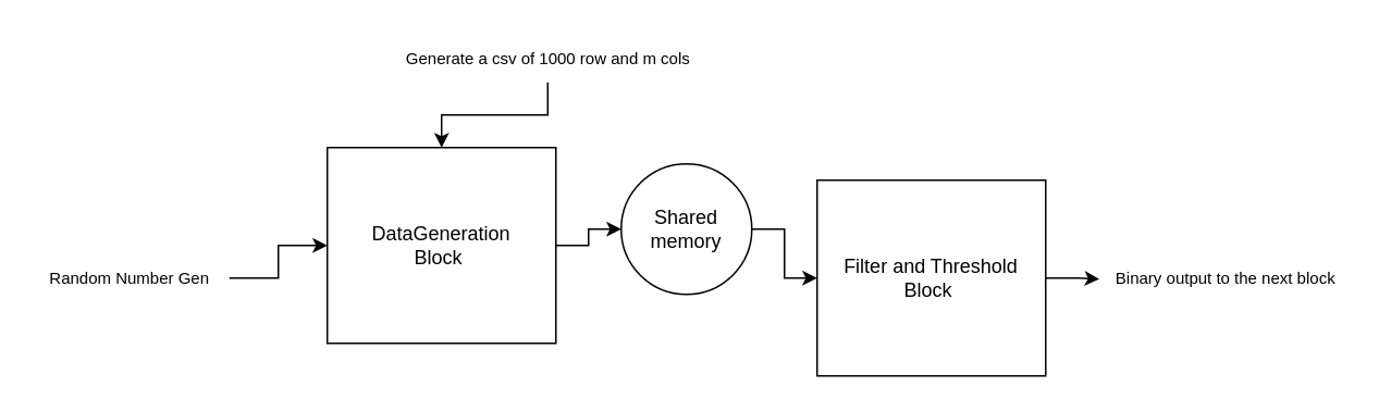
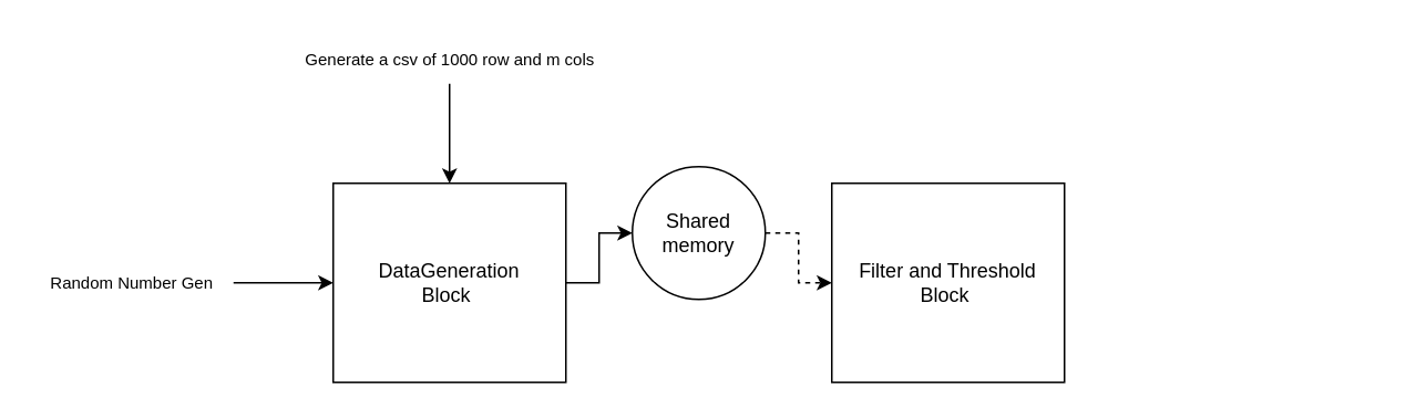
- <mxCell id="8" value="&lt;font style=&quot;font-size: 10px;&quot;&gt;Generate a csv of 1000 row and m cols&lt;/font&gt;" style="text;html=1;align=center;verticalAlign=middle;resizable=0;points=[];autosize=1;strokeColor=none;fillColor=none;" vertex="1" parent="1"><mxGeometry x="235" y="20" width="200" height="30" as="geometry" /></mxCell>
+ <mxCell id="8" value="&lt;font style=&quot;font-size: 10px;&quot;&gt;Generate a csv of 1000 row and m cols&lt;/font&gt;" style="text;html=1;align=center;verticalAlign=middle;resizable=0;points=[];autosize=1;strokeColor=none;fillColor=none;" vertex="1" parent="1"><mxGeometry x="170" y="20" width="200" height="30" as="geometry" /></mxCell>
- <mxCell id="3" value="DataGeneration&lt;div&gt;Block&amp;nbsp;&lt;/div&gt;" style="rounded=0;whiteSpace=wrap;html=1;" vertex="1" parent="1"><mxGeometry x="200" y="90" width="140" height="120" as="geometry" /></mxCell>
+ <mxCell id="3" value="DataGeneration&lt;div&gt;Block&amp;nbsp;&lt;/div&gt;" style="rounded=0;whiteSpace=wrap;html=1;" vertex="1" parent="1"><mxGeometry x="200" y="110" width="140" height="120" as="geometry" /></mxCell>
- <mxCell id="5" style="edgeStyle=orthogonalEdgeStyle;rounded=0;orthogonalLoop=1;jettySize=auto;html=1;exitX=1;exitY=0.5;exitDx=0;exitDy=0;entryX=0;entryY=0.5;entryDx=0;entryDy=0;" edge="1" parent="1" source="6" target="4"><mxGeometry relative="1" as="geometry" /></mxCell>
+ <mxCell id="5" style="edgeStyle=orthogonalEdgeStyle;rounded=0;orthogonalLoop=1;jettySize=auto;html=1;exitX=1;exitY=0.5;exitDx=0;exitDy=0;entryX=0;entryY=0.5;entryDx=0;entryDy=0;dashed=1;" edge="1" parent="1" source="6" target="4"><mxGeometry relative="1" as="geometry" /></mxCell>
- <mxCell id="12" style="edgeStyle=orthogonalEdgeStyle;rounded=0;orthogonalLoop=1;jettySize=auto;html=1;entryX=0.018;entryY=0.522;entryDx=0;entryDy=0;entryPerimeter=0;" edge="1" parent="1" source="4" target="11"><mxGeometry relative="1" as="geometry" /></mxCell>
- <mxCell id="11" value="&lt;font style=&quot;font-size: 10px;&quot;&gt;Binary output to the next block&lt;/font&gt;" style="text;html=1;align=center;verticalAlign=middle;resizable=0;points=[];autosize=1;strokeColor=none;fillColor=none;" vertex="1" parent="1"><mxGeometry x="670" y="155" width="160" height="30" as="geometry" /></mxCell>
